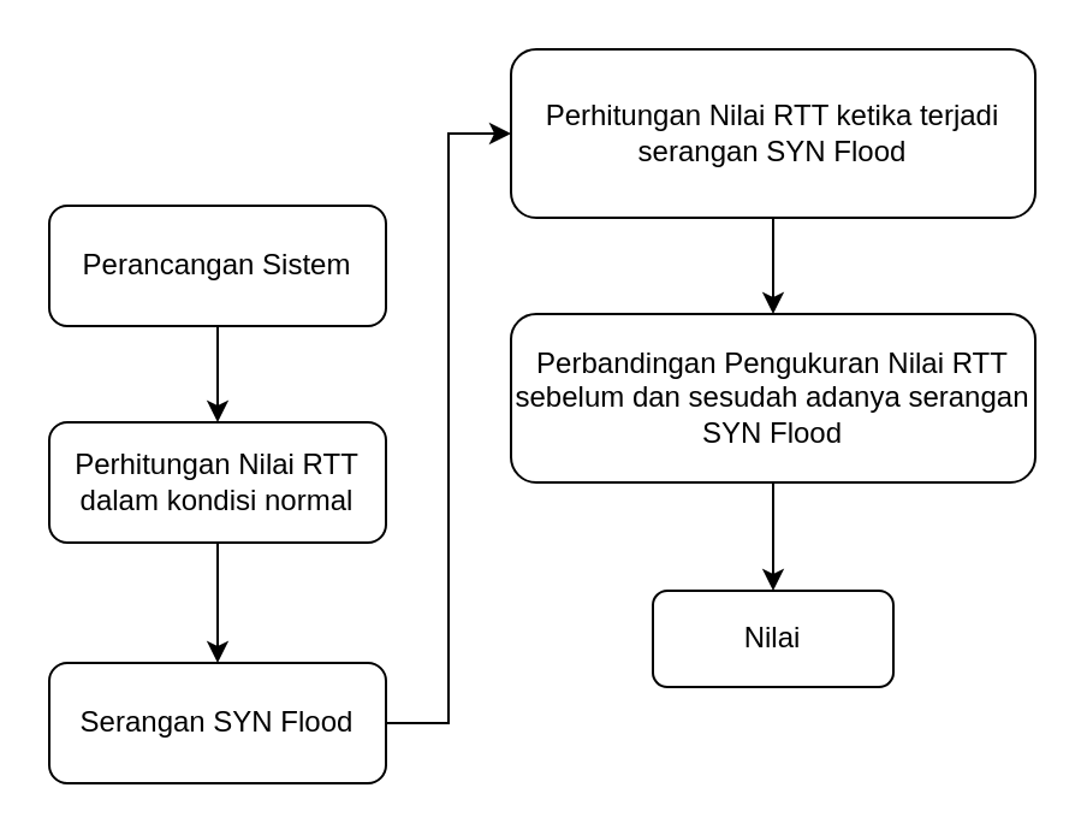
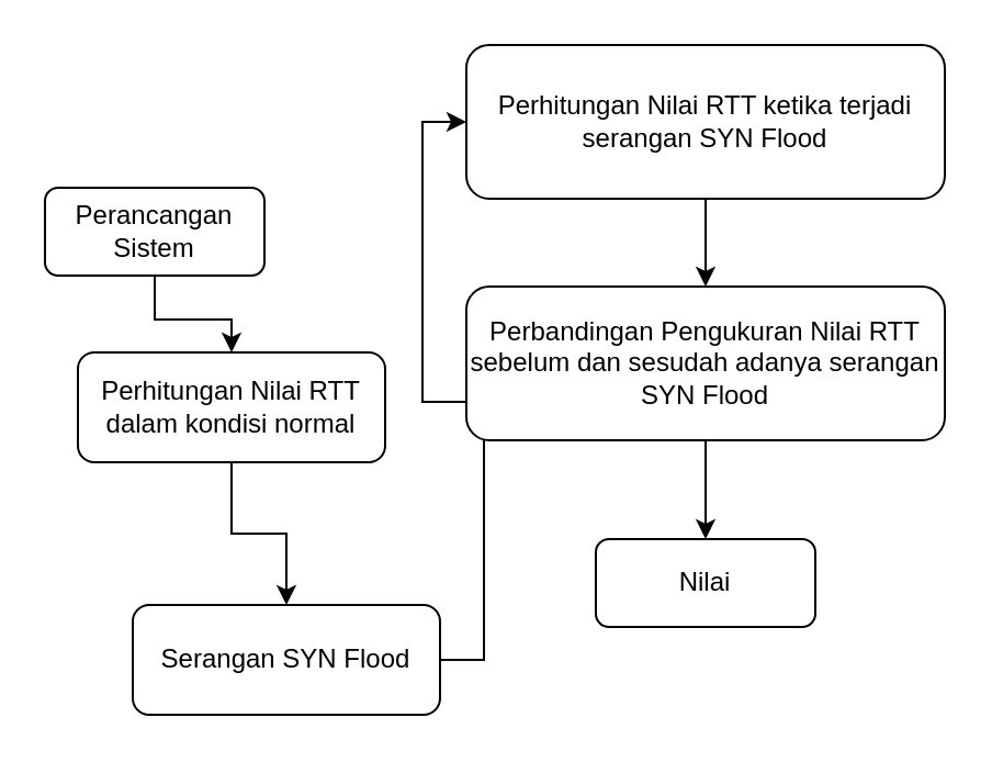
- <mxCell id="3" value="Perancangan Sistem" style="rounded=1;whiteSpace=wrap;html=1;fontSize=12;glass=0;strokeWidth=1;shadow=0;" parent="1" vertex="1"><mxGeometry x="20" y="85" width="140" height="50" as="geometry" /></mxCell>
+ <mxCell id="3" value="Perancangan Sistem" style="rounded=1;whiteSpace=wrap;html=1;fontSize=12;glass=0;strokeWidth=1;shadow=0;" parent="1" vertex="1"><mxGeometry x="20" y="85" width="100" height="40" as="geometry" /></mxCell>
- <mxCell id="5" value="Perhitungan Nilai RTT dalam kondisi normal" style="rounded=1;whiteSpace=wrap;html=1;fontSize=12;glass=0;strokeWidth=1;shadow=0;" vertex="1" parent="1"><mxGeometry x="20" y="175" width="140" height="50" as="geometry" /></mxCell>
+ <mxCell id="5" value="Perhitungan Nilai RTT dalam kondisi normal" style="rounded=1;whiteSpace=wrap;html=1;fontSize=12;glass=0;strokeWidth=1;shadow=0;" vertex="1" parent="1"><mxGeometry x="35" y="160" width="140" height="50" as="geometry" /></mxCell>
- <mxCell id="7" value="Serangan SYN Flood" style="rounded=1;whiteSpace=wrap;html=1;fontSize=12;glass=0;strokeWidth=1;shadow=0;" vertex="1" parent="1"><mxGeometry x="20" y="275" width="140" height="50" as="geometry" /></mxCell>
+ <mxCell id="7" value="Serangan SYN Flood" style="rounded=1;whiteSpace=wrap;html=1;fontSize=12;glass=0;strokeWidth=1;shadow=0;" vertex="1" parent="1"><mxGeometry x="60" y="275" width="140" height="50" as="geometry" /></mxCell>
